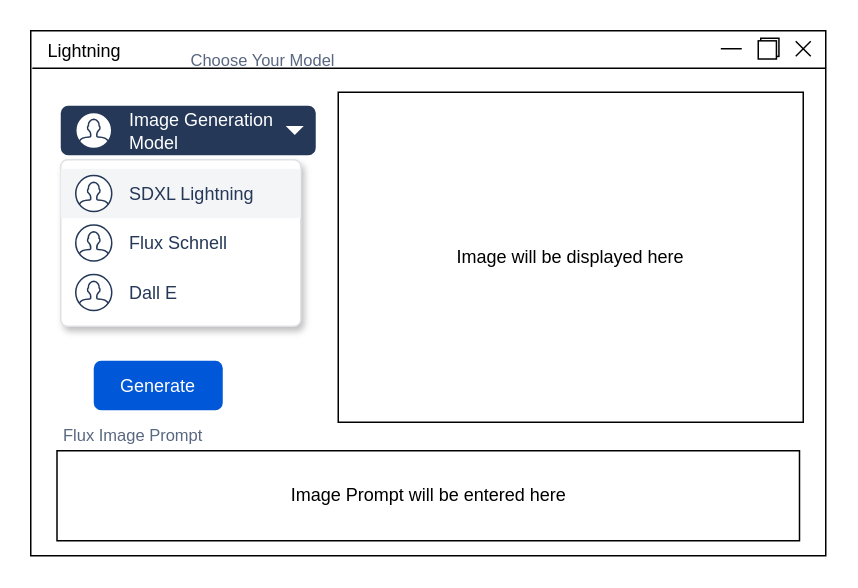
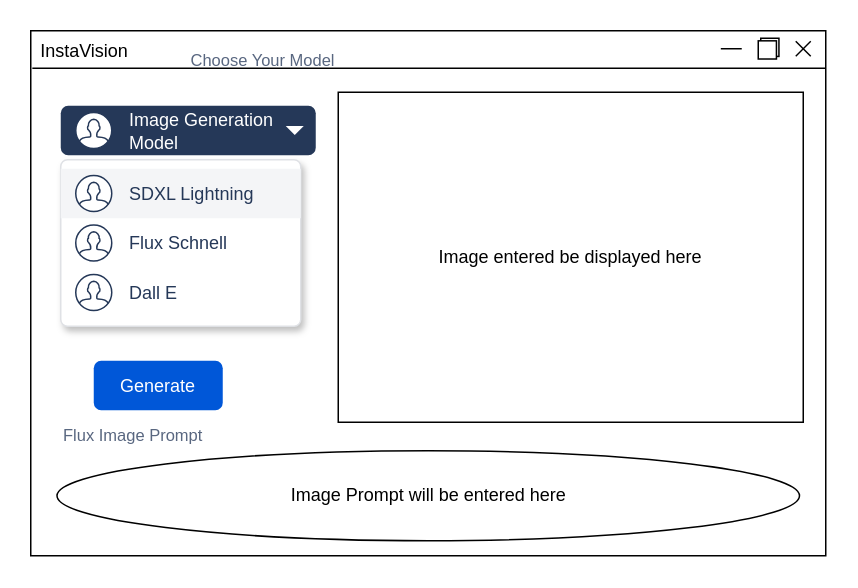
- <mxCell id="26" value="&lt;font face=&quot;Helvetica&quot;&gt;Lightning&lt;/font&gt;" style="text;html=1;align=center;verticalAlign=middle;whiteSpace=wrap;rounded=0;" parent="1" vertex="1"><mxGeometry x="26" y="23.5" width="60" height="20" as="geometry" /></mxCell>
+ <mxCell id="26" value="&lt;font face=&quot;Helvetica&quot;&gt;InstaVision&lt;/font&gt;" style="text;html=1;align=center;verticalAlign=middle;whiteSpace=wrap;rounded=0;" parent="1" vertex="1"><mxGeometry x="26" y="23.5" width="60" height="20" as="geometry" /></mxCell>
- <mxCell id="4" value="Image will be displayed here" style="rounded=0;whiteSpace=wrap;html=1;" parent="1" vertex="1"><mxGeometry x="225" y="61" width="310" height="220" as="geometry" /></mxCell>
+ <mxCell id="4" value="Image entered be displayed here" style="rounded=0;whiteSpace=wrap;html=1;" parent="1" vertex="1"><mxGeometry x="225" y="61" width="310" height="220" as="geometry" /></mxCell>
- <mxCell id="16" value="&lt;div align=&quot;left&quot;&gt;Image Prompt will be entered here&lt;br&gt;&lt;/div&gt;" style="rounded=0;whiteSpace=wrap;html=1;" parent="1" vertex="1"><mxGeometry x="37.5" y="300" width="495" height="60" as="geometry" /></mxCell>
+ <mxCell id="16" value="&lt;div align=&quot;left&quot;&gt;Image Prompt will be entered here&lt;br&gt;&lt;/div&gt;" style="ellipse;whiteSpace=wrap;html=1;" parent="1" vertex="1"><mxGeometry x="37.5" y="300" width="495" height="60" as="geometry" /></mxCell>
